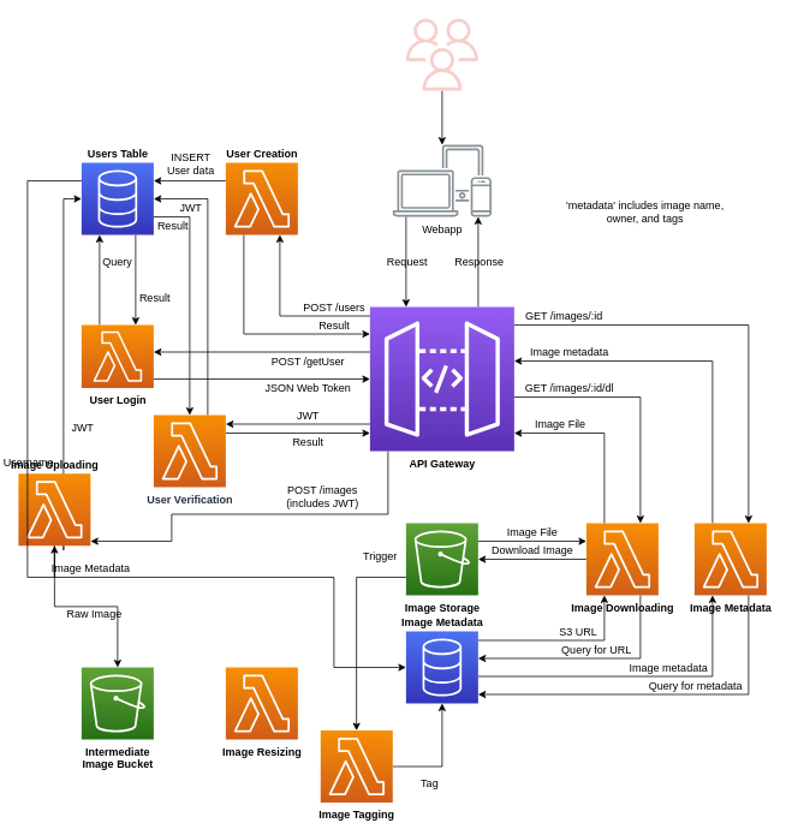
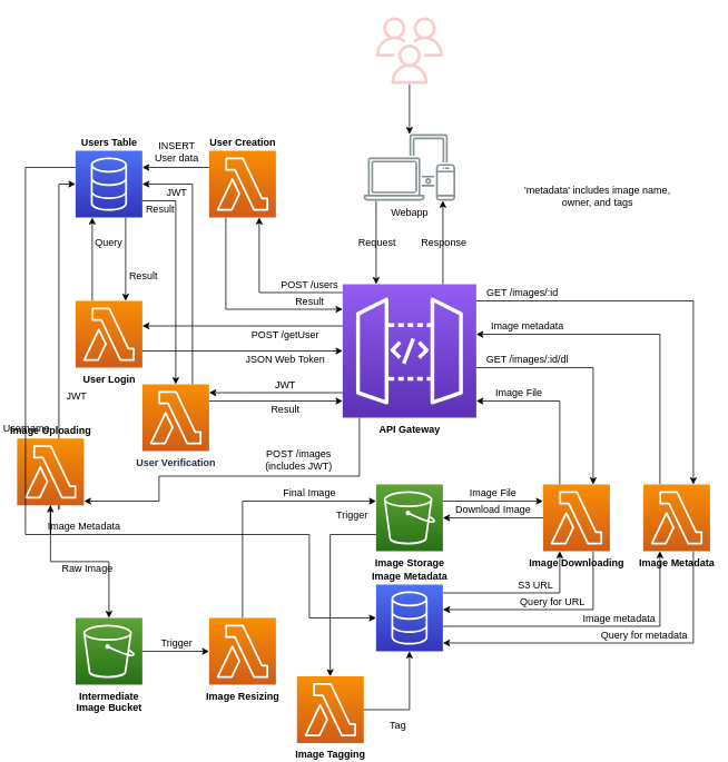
- <mxCell id="64" value="User Login" style="outlineConnect=0;fontColor=#000000;gradientColor=#F78E04;gradientDirection=north;fillColor=#D05C17;strokeColor=#ffffff;dashed=0;verticalLabelPosition=bottom;verticalAlign=top;align=center;html=1;fontSize=12;fontStyle=1;aspect=fixed;shape=mxgraph.aws4.resourceIcon;resIcon=mxgraph.aws4.lambda;labelBackgroundColor=none;labelPosition=center;" parent="1" vertex="1"><mxGeometry x="90" y="360" width="80" height="70" as="geometry" /></mxCell>
+ <mxCell id="64" value="User Login" style="outlineConnect=0;fontColor=#000000;gradientColor=#F78E04;gradientDirection=north;fillColor=#D05C17;strokeColor=#ffffff;dashed=0;verticalLabelPosition=bottom;verticalAlign=top;align=center;html=1;fontSize=12;fontStyle=1;aspect=fixed;shape=mxgraph.aws4.resourceIcon;resIcon=mxgraph.aws4.lambda;labelBackgroundColor=none;labelPosition=center;" parent="1" vertex="1"><mxGeometry x="90" y="360" width="80" height="80" as="geometry" /></mxCell>
+ <mxCell id="75" style="edgeStyle=orthogonalEdgeStyle;rounded=0;orthogonalLoop=1;jettySize=auto;html=1;fontColor=#000000;" parent="1" source="77" target="33" edge="1"><mxGeometry relative="1" as="geometry"><Array as="points"><mxPoint x="290" y="600" /></Array></mxGeometry></mxCell>
+ <mxCell id="76" value="Final Image" style="text;html=1;align=center;verticalAlign=middle;resizable=0;points=[];fontColor=#000000;" parent="75" vertex="1" connectable="0"><mxGeometry x="-0.143" y="-45" relative="1" as="geometry"><mxPoint x="34.99" y="-21.67" as="offset" /></mxGeometry></mxCell>
+ <mxCell id="72" style="edgeStyle=orthogonalEdgeStyle;rounded=0;orthogonalLoop=1;jettySize=auto;html=1;fontColor=#000000;" parent="1" source="74" target="77" edge="1"><mxGeometry relative="1" as="geometry" /></mxCell>
+ <mxCell id="73" value="Trigger" style="text;html=1;align=center;verticalAlign=middle;resizable=0;points=[];fontColor=#000000;" parent="72" vertex="1" connectable="0"><mxGeometry x="-0.261" y="-1" relative="1" as="geometry"><mxPoint x="10.29" y="-11" as="offset" /></mxGeometry></mxCell>
